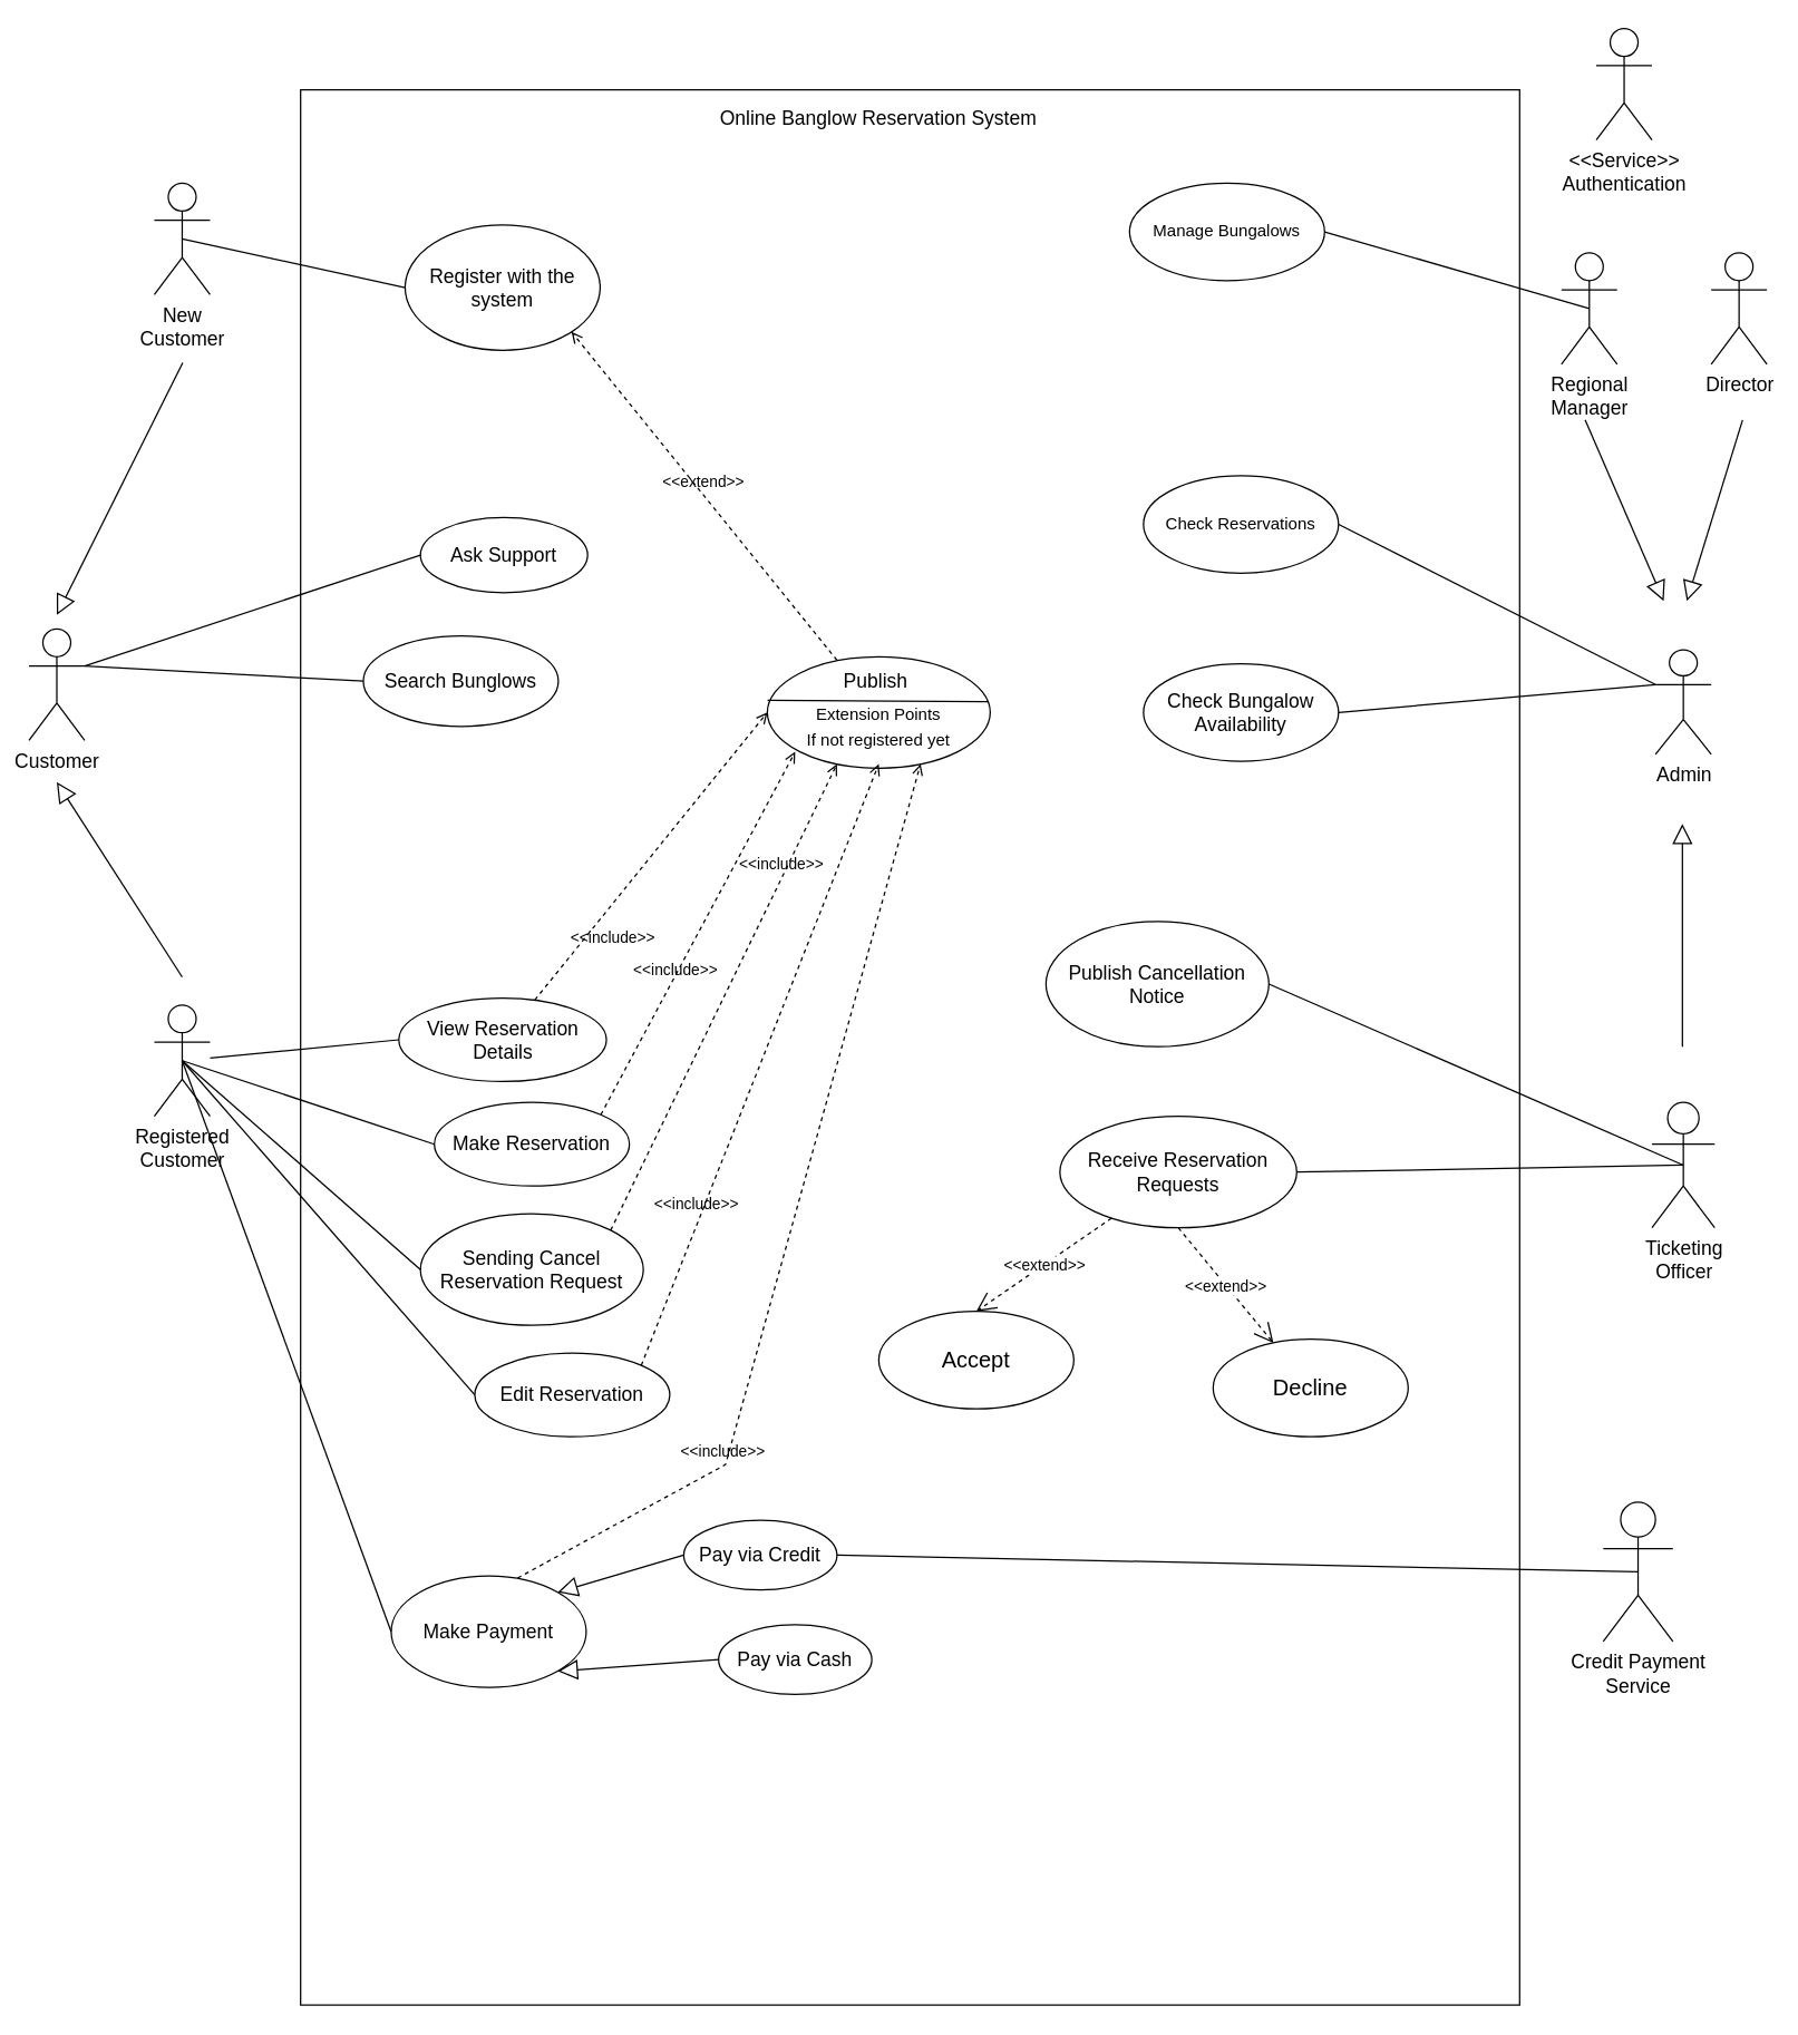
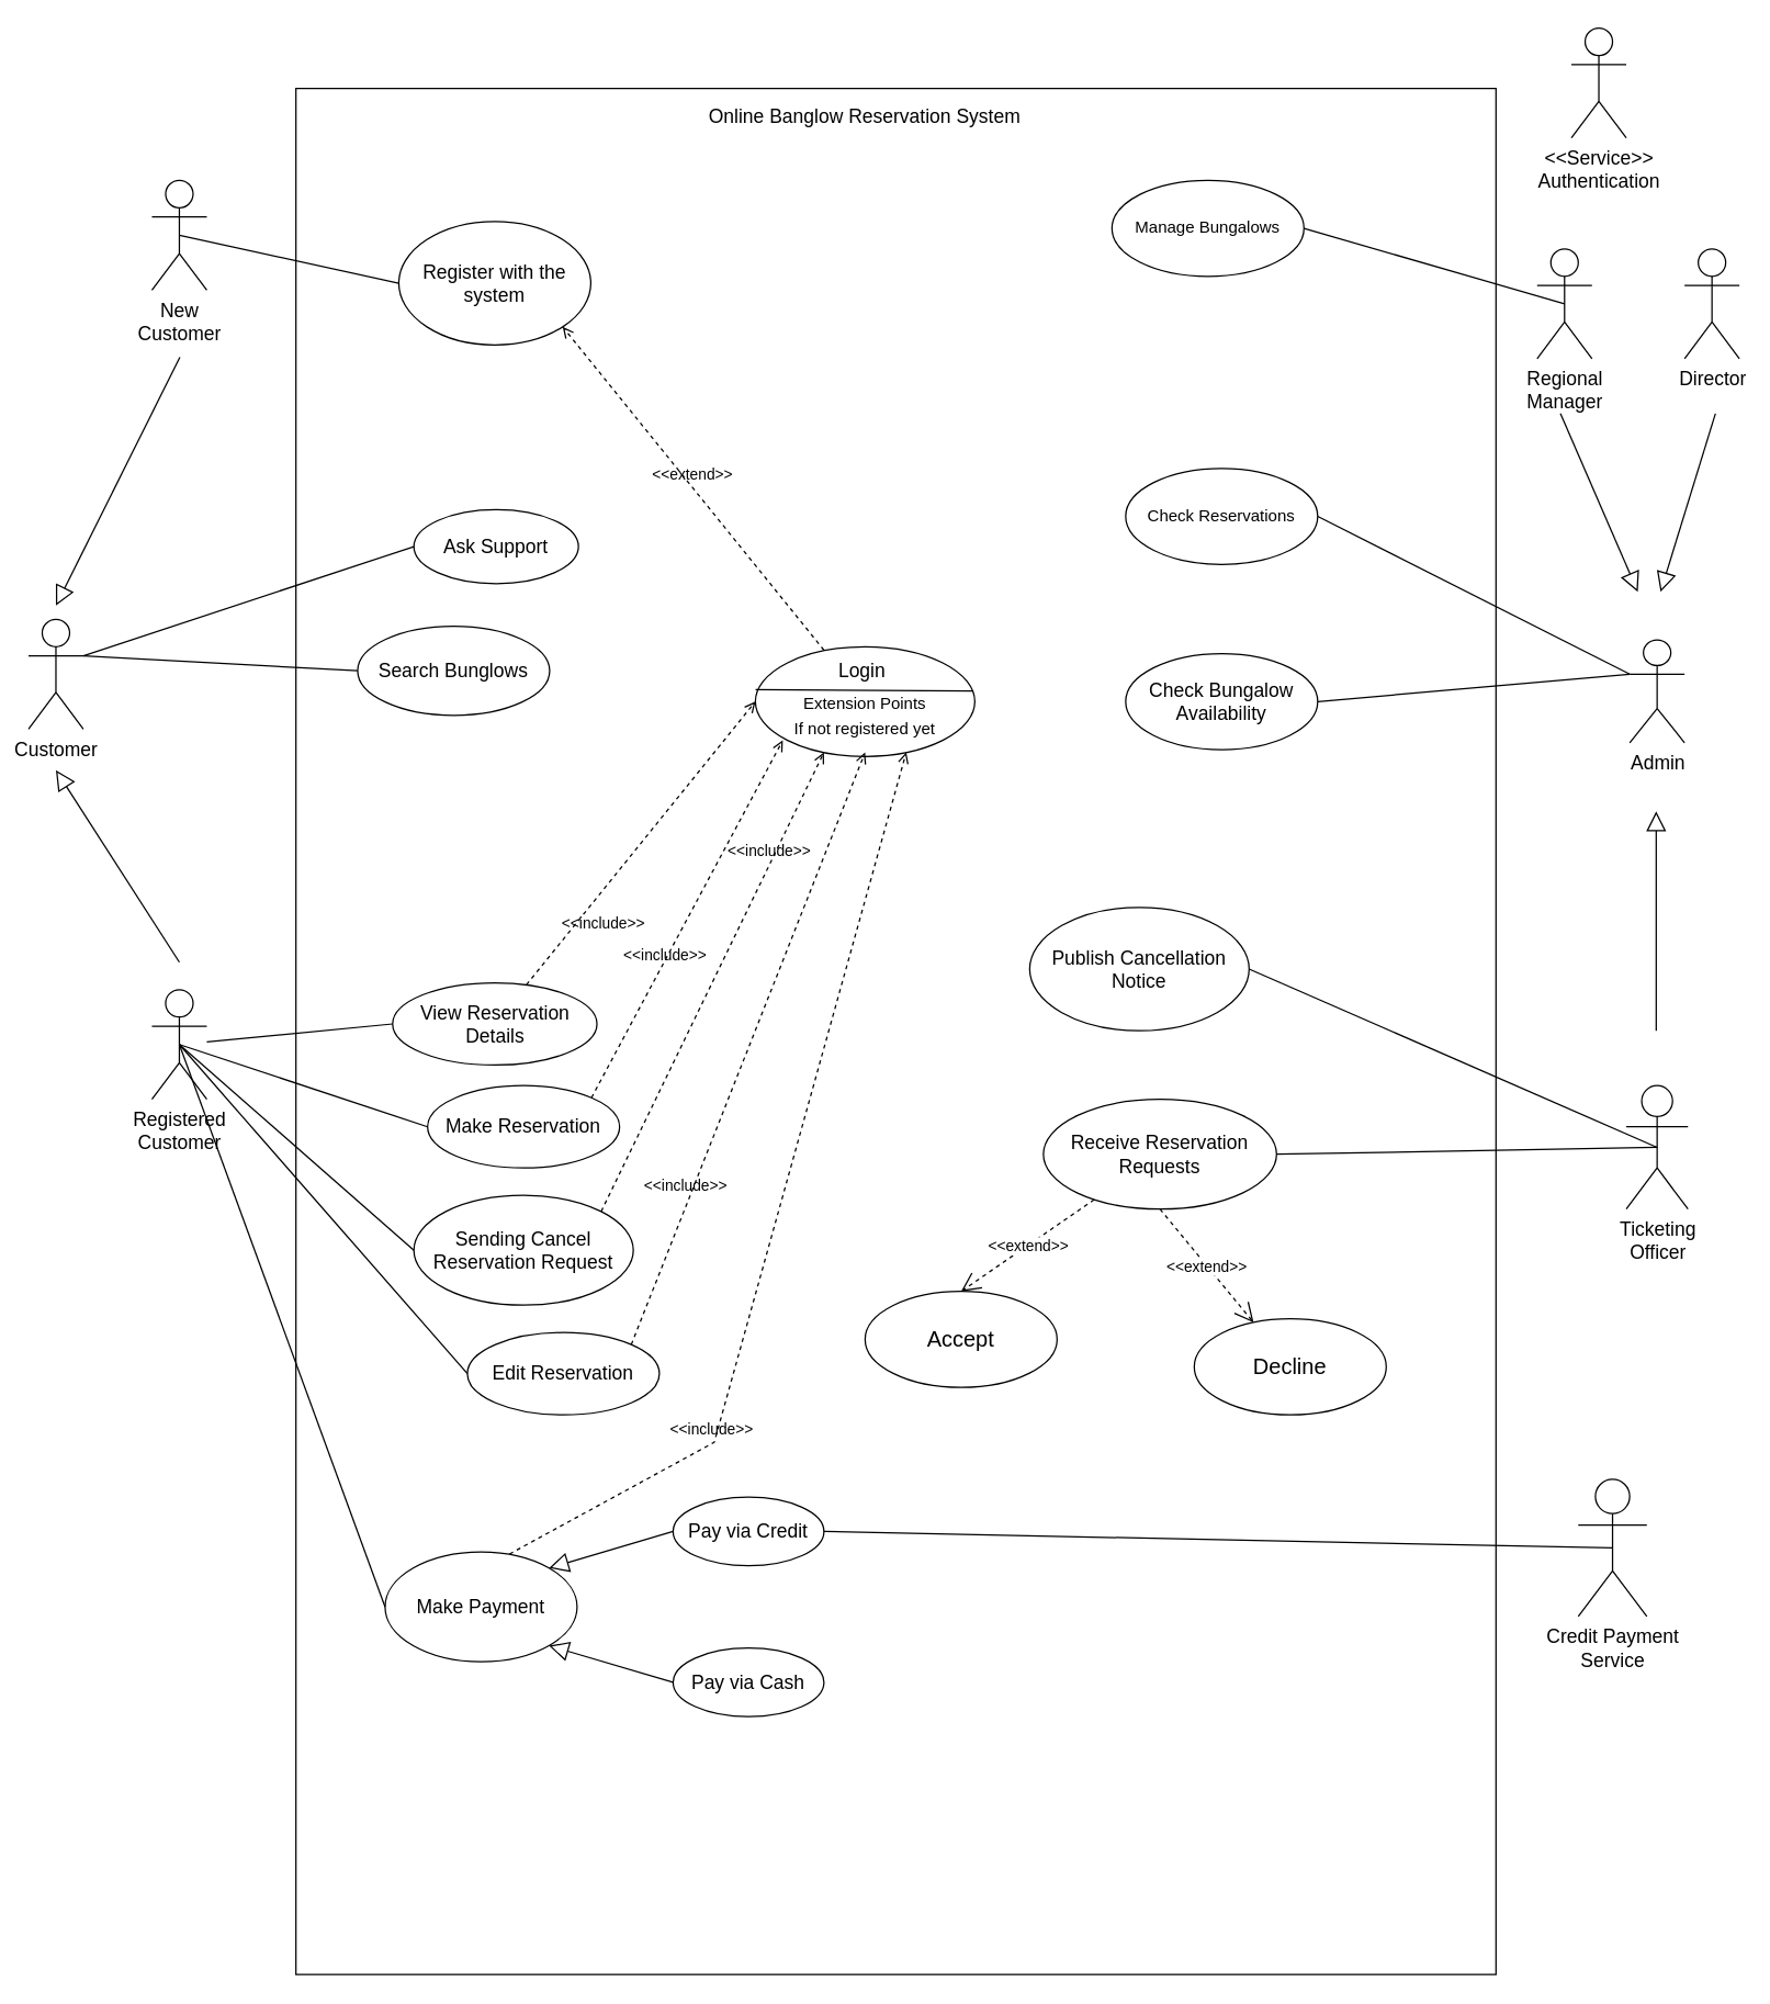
- <mxCell id="31" value="&lt;font style=&quot;font-size: 14px;&quot;&gt;Publish&amp;nbsp;&lt;/font&gt;" style="text;html=1;align=center;verticalAlign=middle;whiteSpace=wrap;rounded=0;" parent="1" vertex="1"><mxGeometry x="570" y="473.5" width="120" height="30" as="geometry" /></mxCell>
+ <mxCell id="31" value="&lt;font style=&quot;font-size: 14px;&quot;&gt;Login&amp;nbsp;&lt;/font&gt;" style="text;html=1;align=center;verticalAlign=middle;whiteSpace=wrap;rounded=0;" parent="1" vertex="1"><mxGeometry x="570" y="473.5" width="120" height="30" as="geometry" /></mxCell>
- <mxCell id="15" value="&lt;font style=&quot;font-size: 14px;&quot;&gt;Pay via Cash&lt;br&gt;&lt;/font&gt;" style="ellipse;whiteSpace=wrap;html=1;" parent="1" vertex="1"><mxGeometry x="515" y="1166" width="110" height="50" as="geometry" /></mxCell>
+ <mxCell id="15" value="&lt;font style=&quot;font-size: 14px;&quot;&gt;Pay via Cash&lt;br&gt;&lt;/font&gt;" style="ellipse;whiteSpace=wrap;html=1;" parent="1" vertex="1"><mxGeometry x="490" y="1201" width="110" height="50" as="geometry" /></mxCell>
